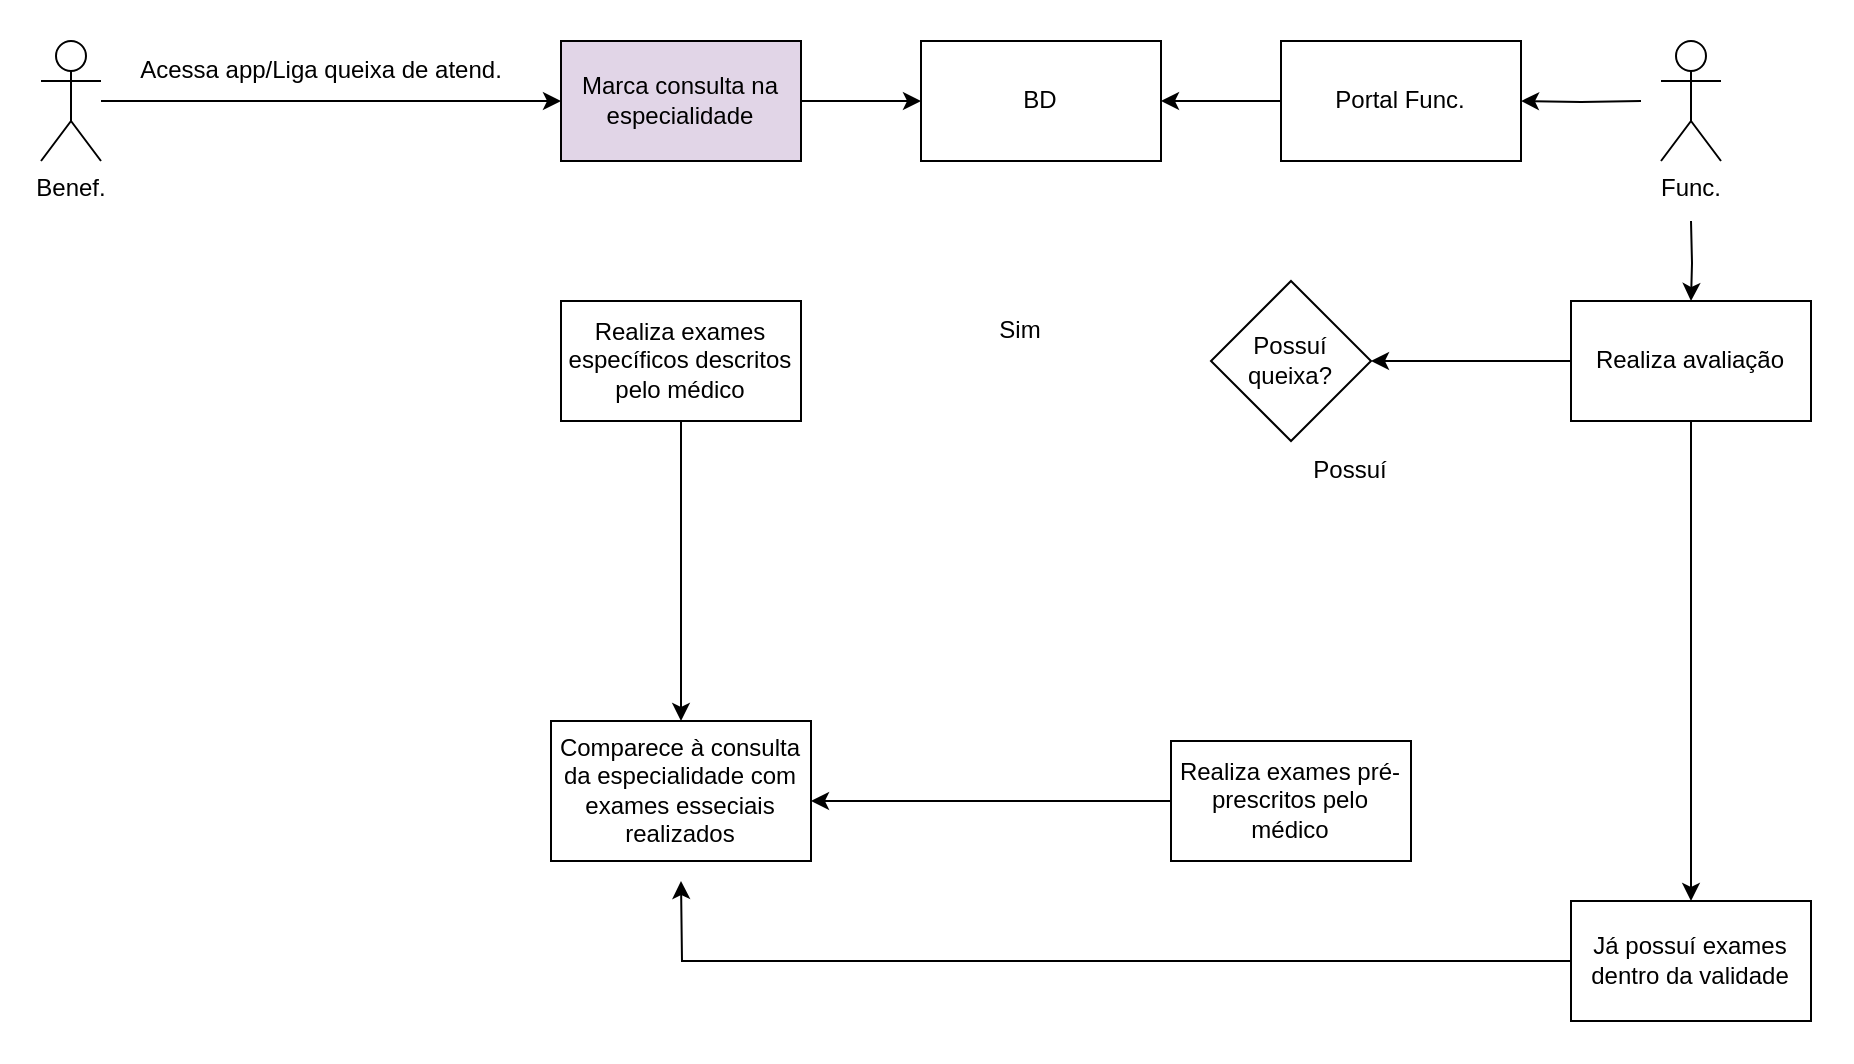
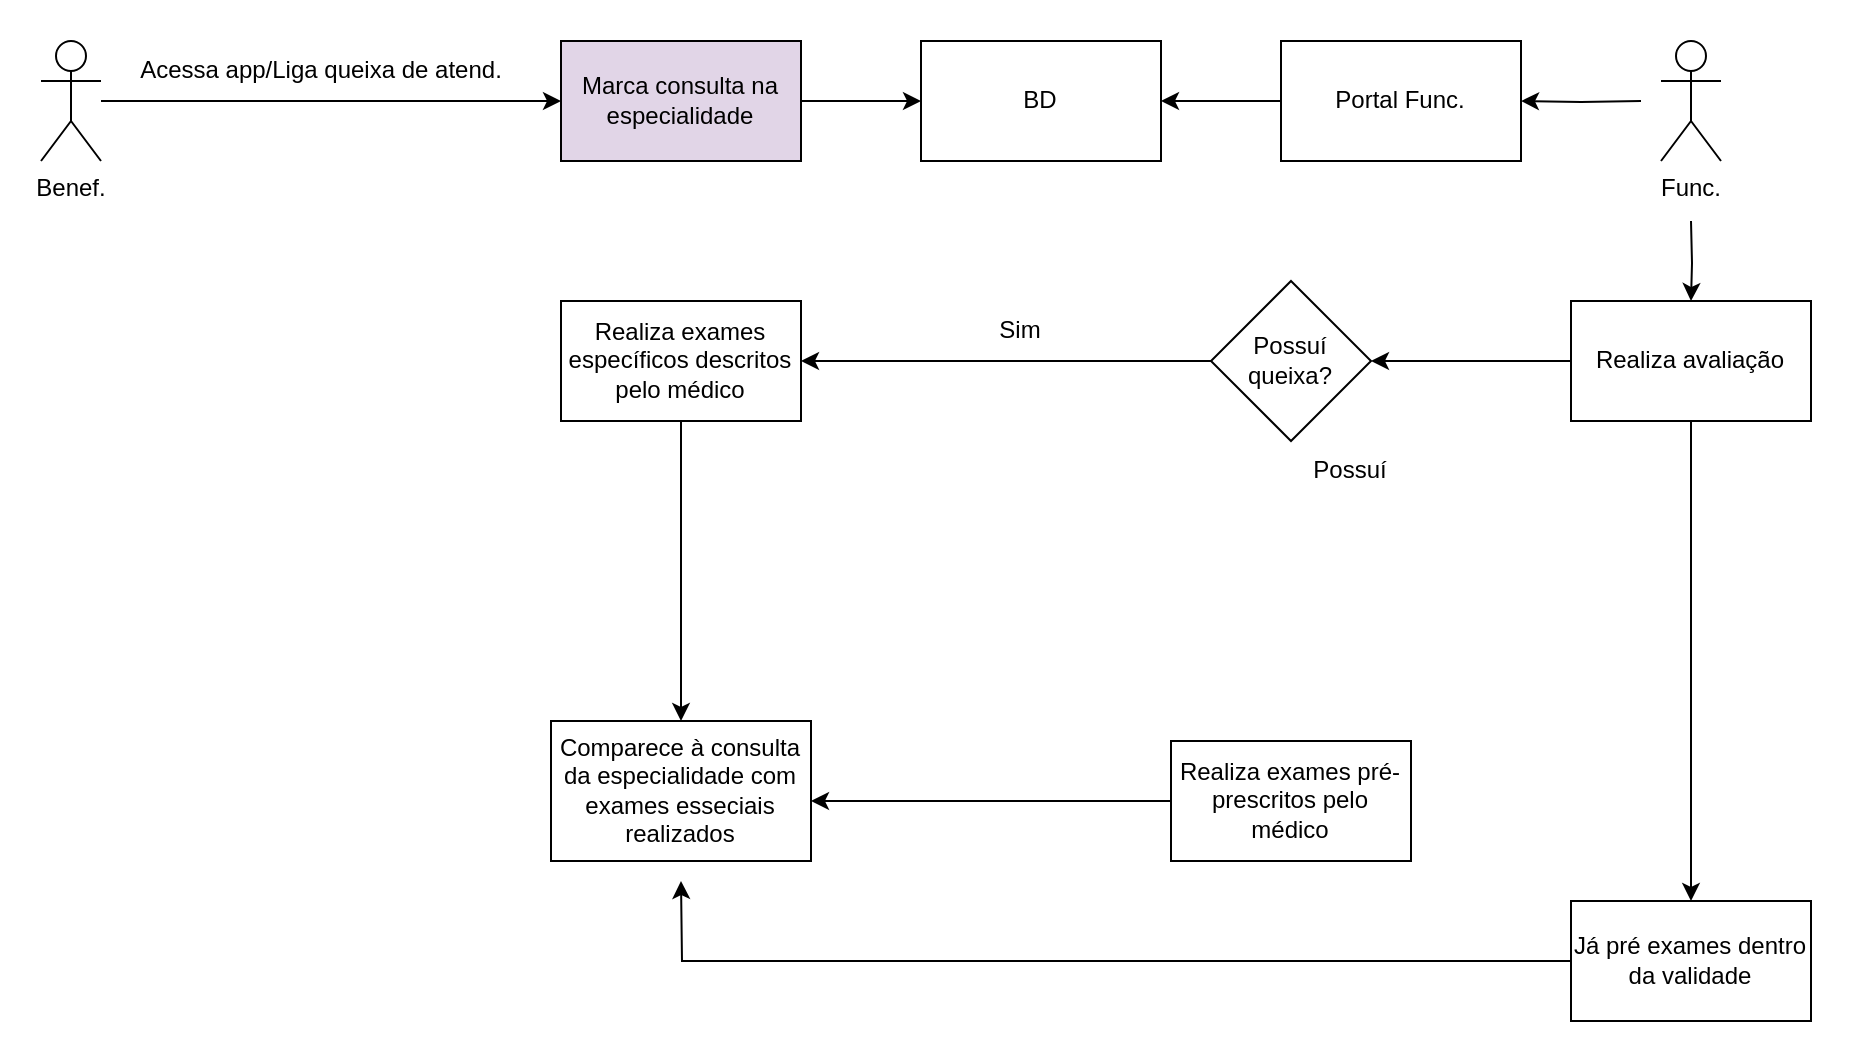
+ <mxCell id="15" value="" style="edgeStyle=orthogonalEdgeStyle;rounded=0;orthogonalLoop=1;jettySize=auto;html=1;" parent="1" source="16" target="20" edge="1"><mxGeometry relative="1" as="geometry" /></mxCell>
- <mxCell id="26" value="Já possuí exames dentro da validade" style="rounded=0;whiteSpace=wrap;html=1;" vertex="1" parent="1"><mxGeometry x="785" y="450" width="120" height="60" as="geometry" /></mxCell>
+ <mxCell id="26" value="Já pré exames dentro da validade" style="rounded=0;whiteSpace=wrap;html=1;" vertex="1" parent="1"><mxGeometry x="785" y="450" width="120" height="60" as="geometry" /></mxCell>
